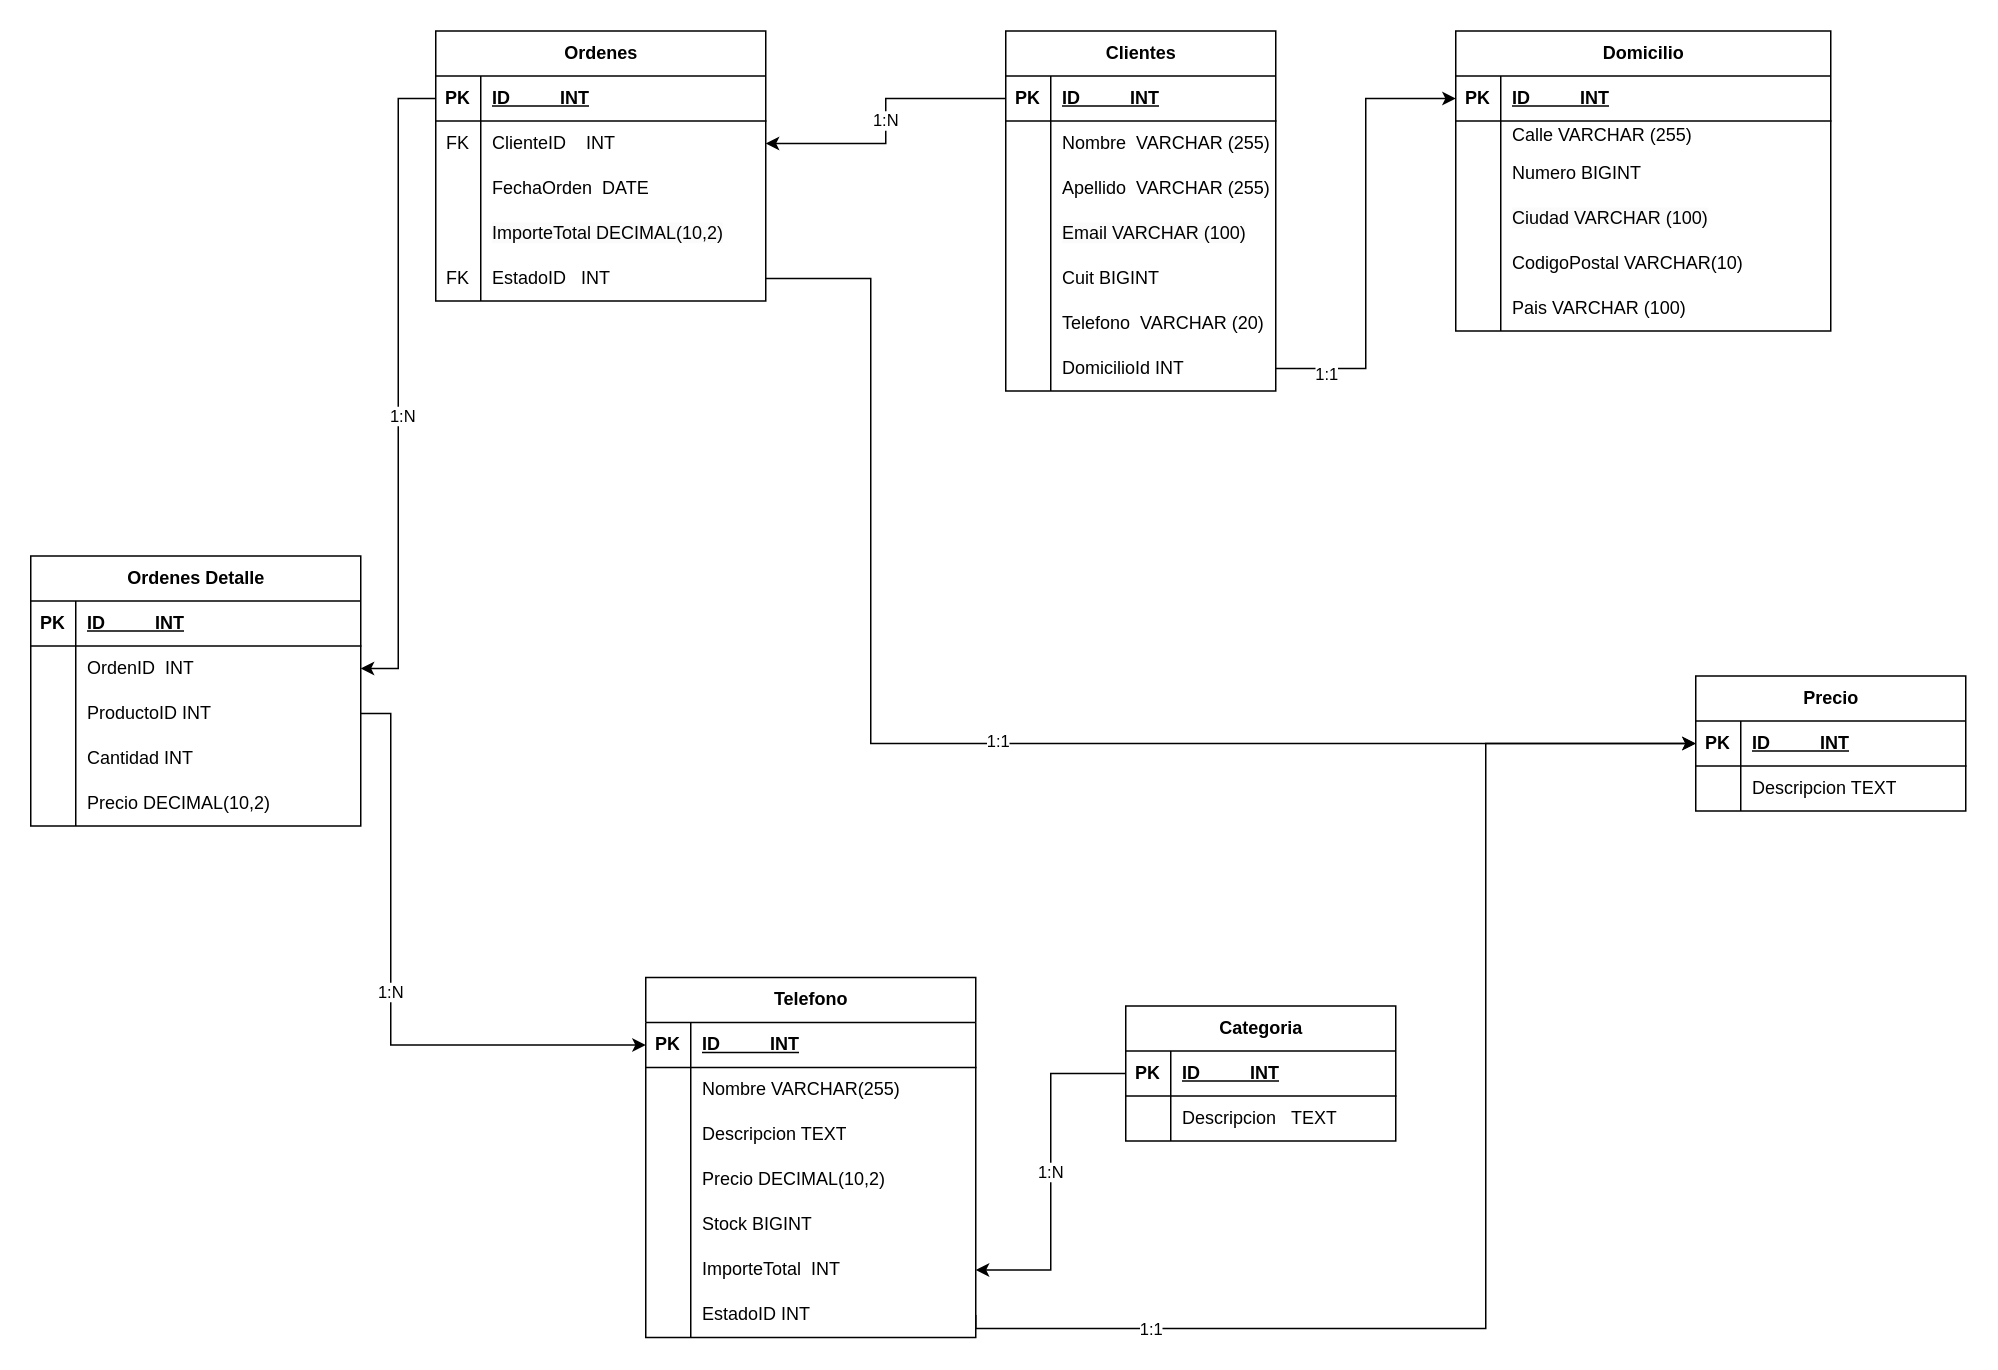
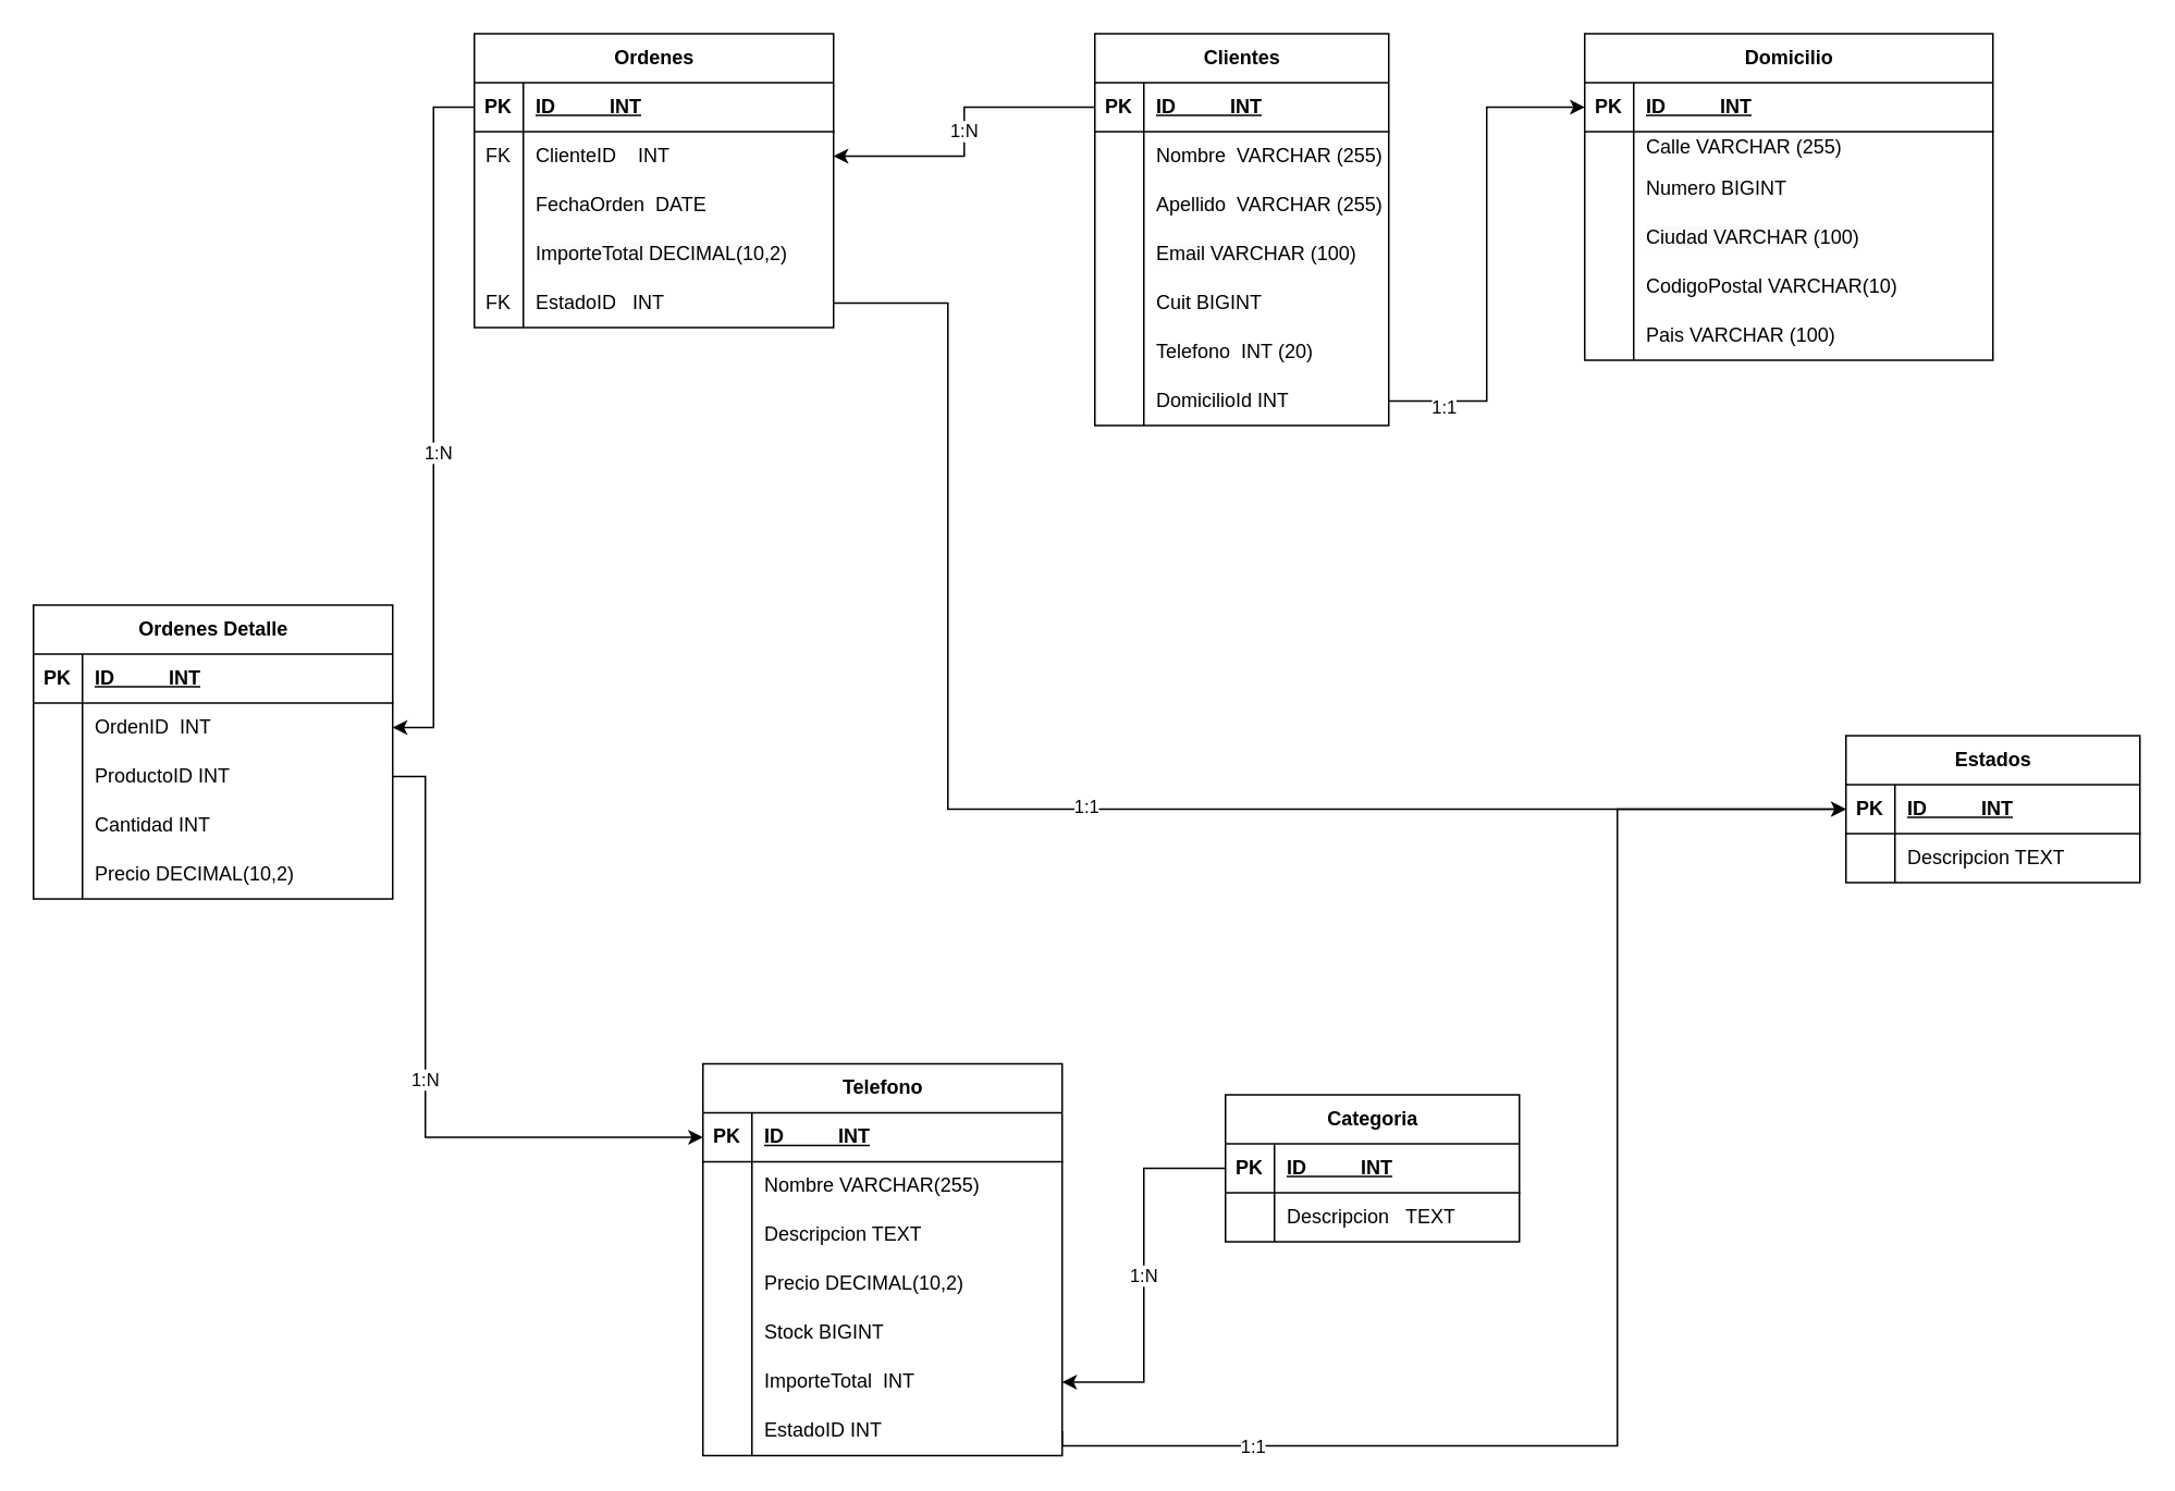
- <mxCell id="27" value="Telefono&amp;nbsp; VARCHAR&amp;nbsp;(20)" style="shape=partialRectangle;connectable=0;fillColor=none;top=0;left=0;bottom=0;right=0;align=left;spacingLeft=6;overflow=hidden;whiteSpace=wrap;html=1;" parent="25" vertex="1"><mxGeometry x="30" width="150" height="30" as="geometry"><mxRectangle width="150" height="30" as="alternateBounds" /></mxGeometry></mxCell>
+ <mxCell id="27" value="Telefono&amp;nbsp; INT&amp;nbsp;(20)" style="shape=partialRectangle;connectable=0;fillColor=none;top=0;left=0;bottom=0;right=0;align=left;spacingLeft=6;overflow=hidden;whiteSpace=wrap;html=1;" parent="25" vertex="1"><mxGeometry x="30" width="150" height="30" as="geometry"><mxRectangle width="150" height="30" as="alternateBounds" /></mxGeometry></mxCell>
- <mxCell id="107" value="Precio" style="shape=table;startSize=30;container=1;collapsible=1;childLayout=tableLayout;fixedRows=1;rowLines=0;fontStyle=1;align=center;resizeLast=1;html=1;" parent="1" vertex="1"><mxGeometry x="1130" y="450" width="180" height="90" as="geometry" /></mxCell>
+ <mxCell id="107" value="Estados" style="shape=table;startSize=30;container=1;collapsible=1;childLayout=tableLayout;fixedRows=1;rowLines=0;fontStyle=1;align=center;resizeLast=1;html=1;" parent="1" vertex="1"><mxGeometry x="1130" y="450" width="180" height="90" as="geometry" /></mxCell>
